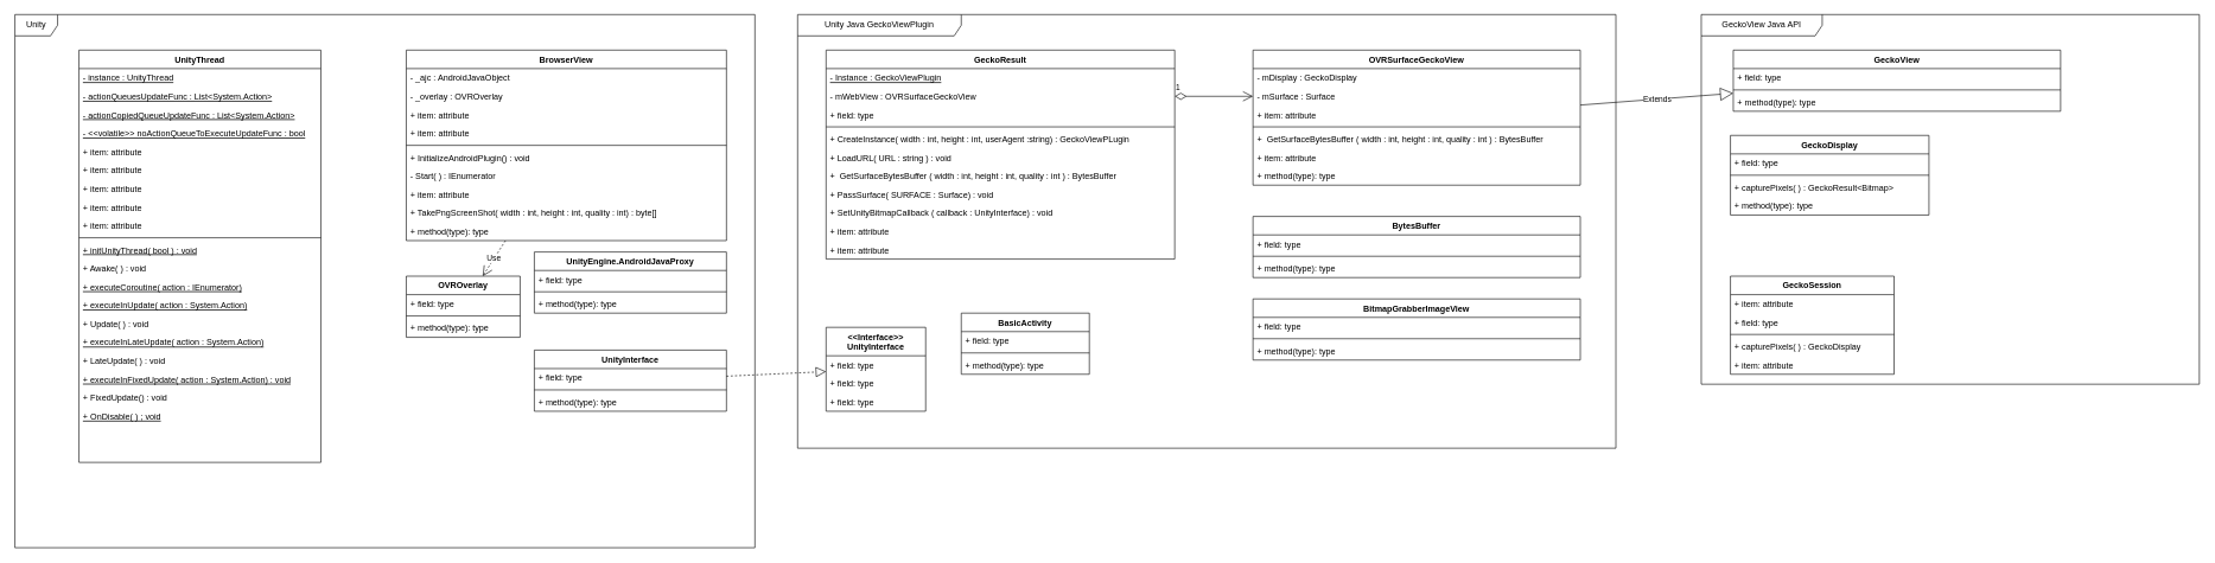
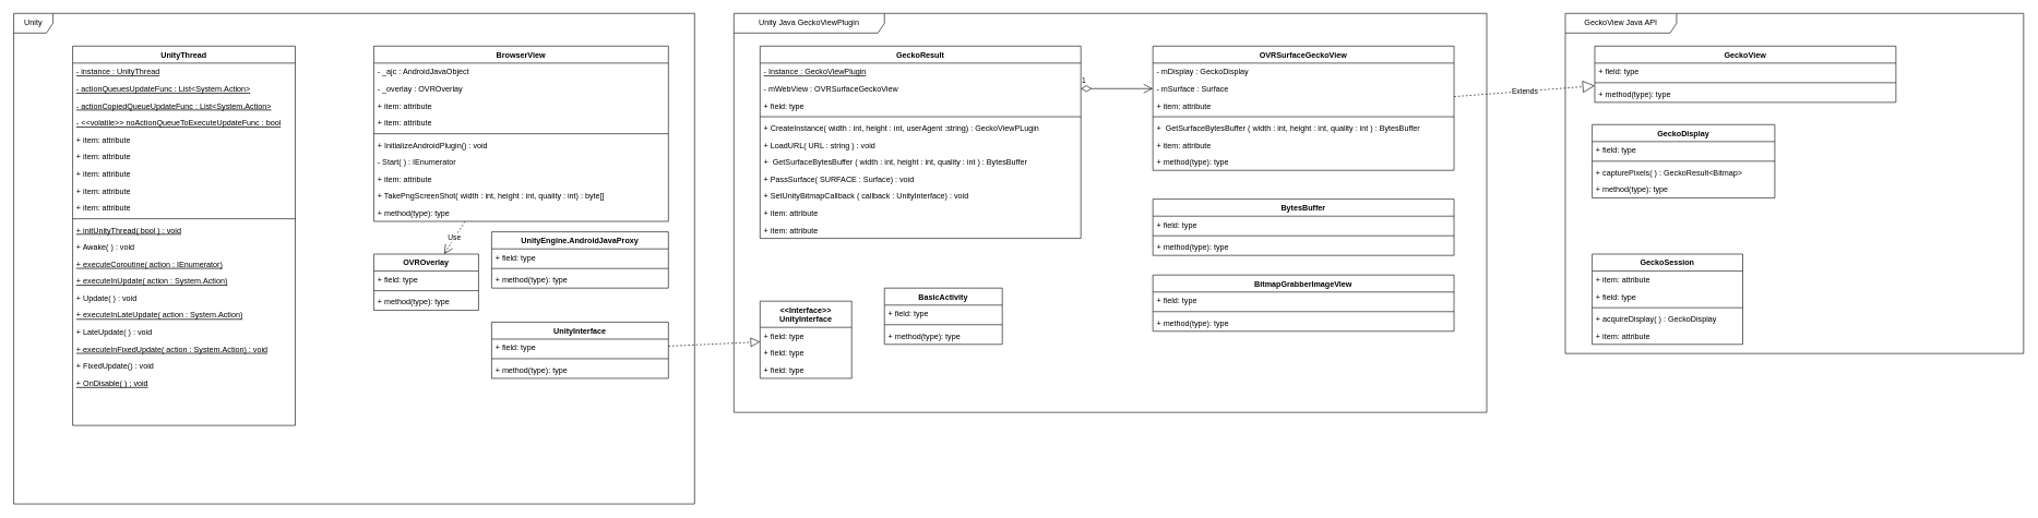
- <mxCell id="67" value="Extends" style="endArrow=block;endSize=16;endFill=0;html=1;rounded=0;" edge="1" parent="1" source="54" target="63"><mxGeometry width="160" relative="1" as="geometry"><mxPoint x="1840" y="340" as="sourcePoint" /><mxPoint x="2000" y="340" as="targetPoint" /></mxGeometry></mxCell>
+ <mxCell id="67" value="Extends" style="endArrow=block;endSize=16;endFill=0;html=1;rounded=0;dashed=1;" edge="1" parent="1" source="54" target="63"><mxGeometry width="160" relative="1" as="geometry"><mxPoint x="1840" y="340" as="sourcePoint" /><mxPoint x="2000" y="340" as="targetPoint" /></mxGeometry></mxCell>
- <mxCell id="101" value="+ capturePixels( ) : GeckoDisplay" style="text;strokeColor=none;fillColor=none;align=left;verticalAlign=top;spacingLeft=4;spacingRight=4;overflow=hidden;rotatable=0;points=[[0,0.5],[1,0.5]];portConstraint=eastwest;" vertex="1" parent="97"><mxGeometry y="86" width="230" height="26" as="geometry" /></mxCell>
+ <mxCell id="101" value="+ acquireDisplay( ) : GeckoDisplay" style="text;strokeColor=none;fillColor=none;align=left;verticalAlign=top;spacingLeft=4;spacingRight=4;overflow=hidden;rotatable=0;points=[[0,0.5],[1,0.5]];portConstraint=eastwest;" vertex="1" parent="97"><mxGeometry y="86" width="230" height="26" as="geometry" /></mxCell>
